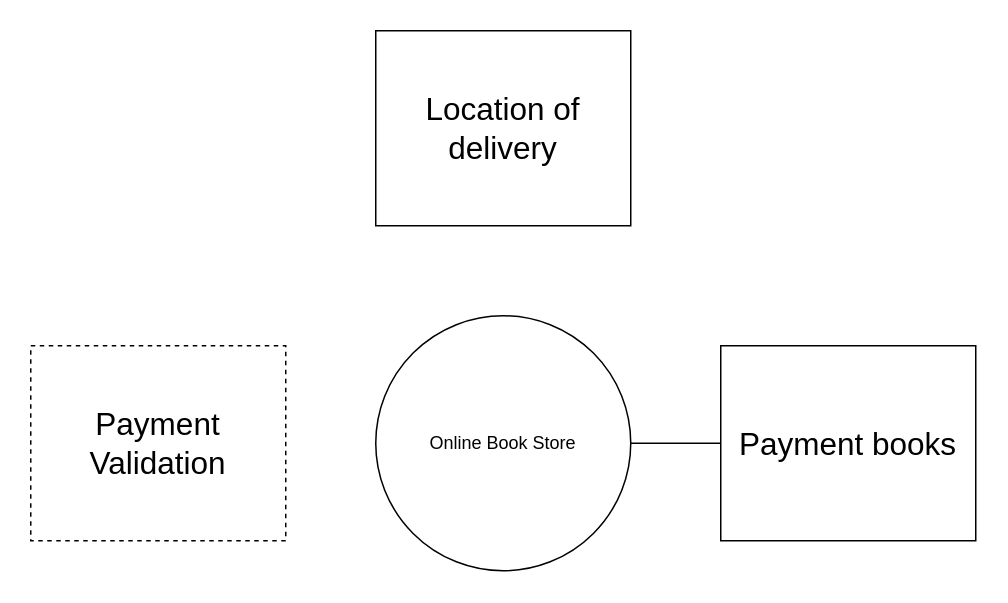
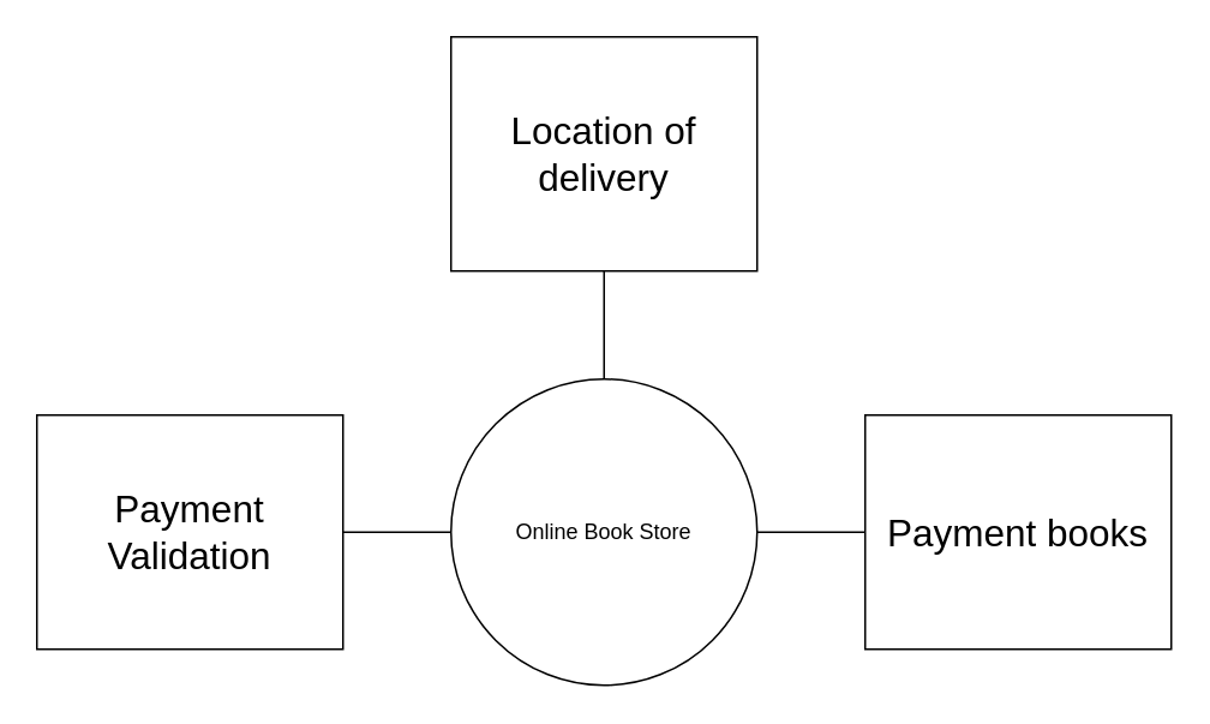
+ <mxCell id="8" value="" style="endArrow=none;html=1;rounded=0;entryX=0.5;entryY=1;entryDx=0;entryDy=0;exitX=0.5;exitY=0;exitDx=0;exitDy=0;" edge="1" parent="1" source="2" target="7"><mxGeometry width="50" height="50" relative="1" as="geometry"><mxPoint x="300" y="370" as="sourcePoint" /><mxPoint x="350" y="320" as="targetPoint" /></mxGeometry></mxCell>
- <mxCell id="5" value="&lt;font style=&quot;font-size: 21px;&quot;&gt;Payment Validation&lt;/font&gt;" style="rounded=0;whiteSpace=wrap;html=1;dashed=1;" vertex="1" parent="1"><mxGeometry x="20" y="230" width="170" height="130" as="geometry" /></mxCell>
+ <mxCell id="5" value="&lt;font style=&quot;font-size: 21px;&quot;&gt;Payment Validation&lt;/font&gt;" style="rounded=0;whiteSpace=wrap;html=1;" vertex="1" parent="1"><mxGeometry x="20" y="230" width="170" height="130" as="geometry" /></mxCell>
+ <mxCell id="6" value="" style="endArrow=none;html=1;rounded=0;entryX=0;entryY=0.5;entryDx=0;entryDy=0;" edge="1" parent="1" source="5" target="2"><mxGeometry width="50" height="50" relative="1" as="geometry"><mxPoint x="300" y="370" as="sourcePoint" /><mxPoint x="350" y="320" as="targetPoint" /></mxGeometry></mxCell>
